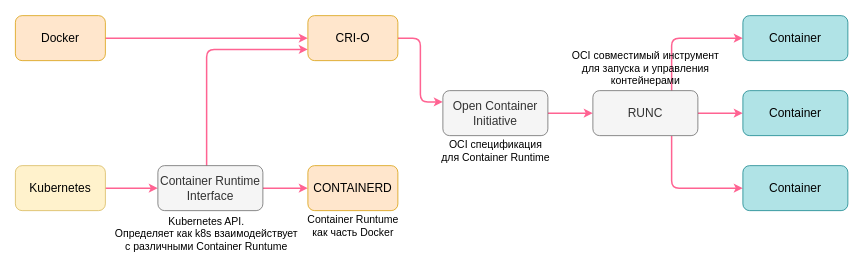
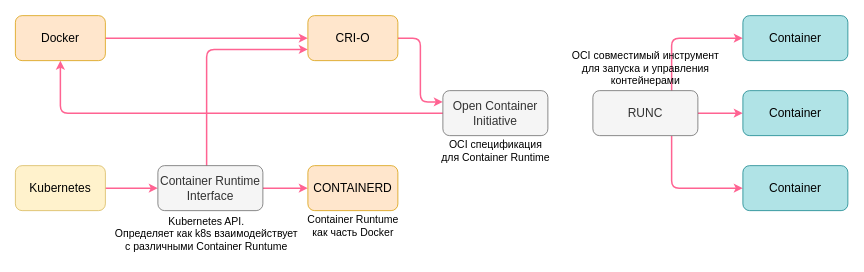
- <mxCell id="12" style="edgeStyle=orthogonalEdgeStyle;curved=0;rounded=1;sketch=0;orthogonalLoop=1;jettySize=auto;html=1;fontColor=#000099;strokeColor=#FF6392;strokeWidth=2;fillColor=#FFE45E;" edge="1" parent="1" source="13" target="17"><mxGeometry relative="1" as="geometry" /></mxCell>
+ <mxCell id="12" style="edgeStyle=orthogonalEdgeStyle;curved=0;rounded=1;sketch=0;orthogonalLoop=1;jettySize=auto;html=1;fontColor=#000099;strokeColor=#FF6392;strokeWidth=2;fillColor=#FFE45E;" edge="1" parent="1" source="13" target="3"><mxGeometry relative="1" as="geometry" /></mxCell>
